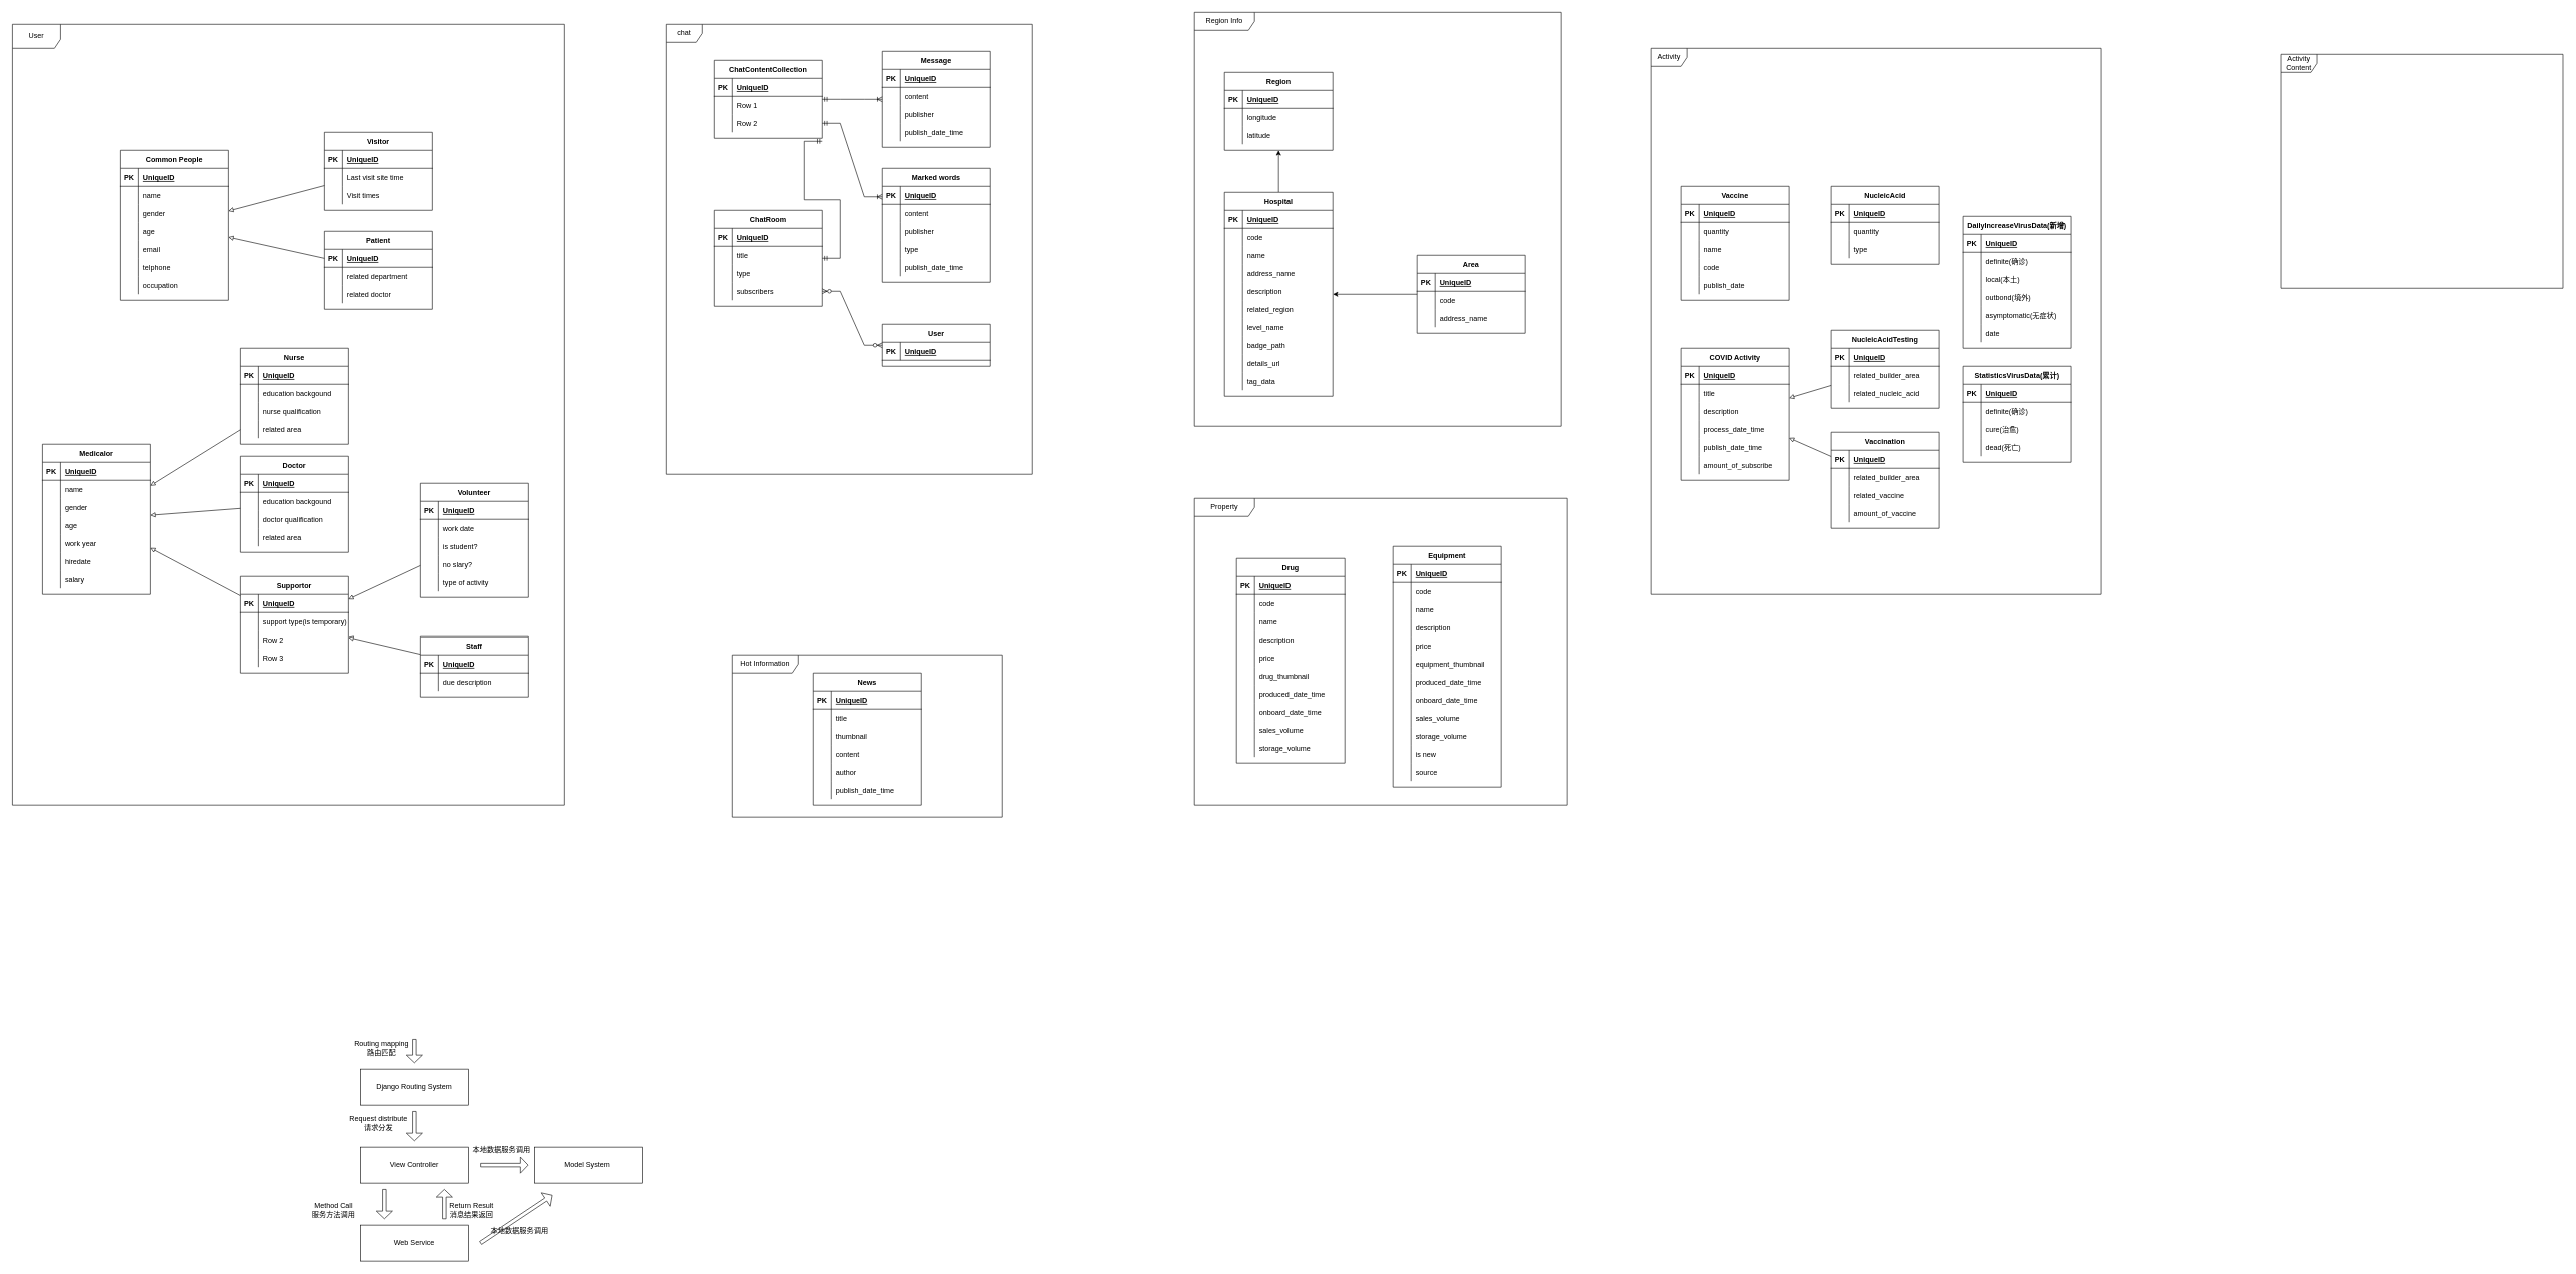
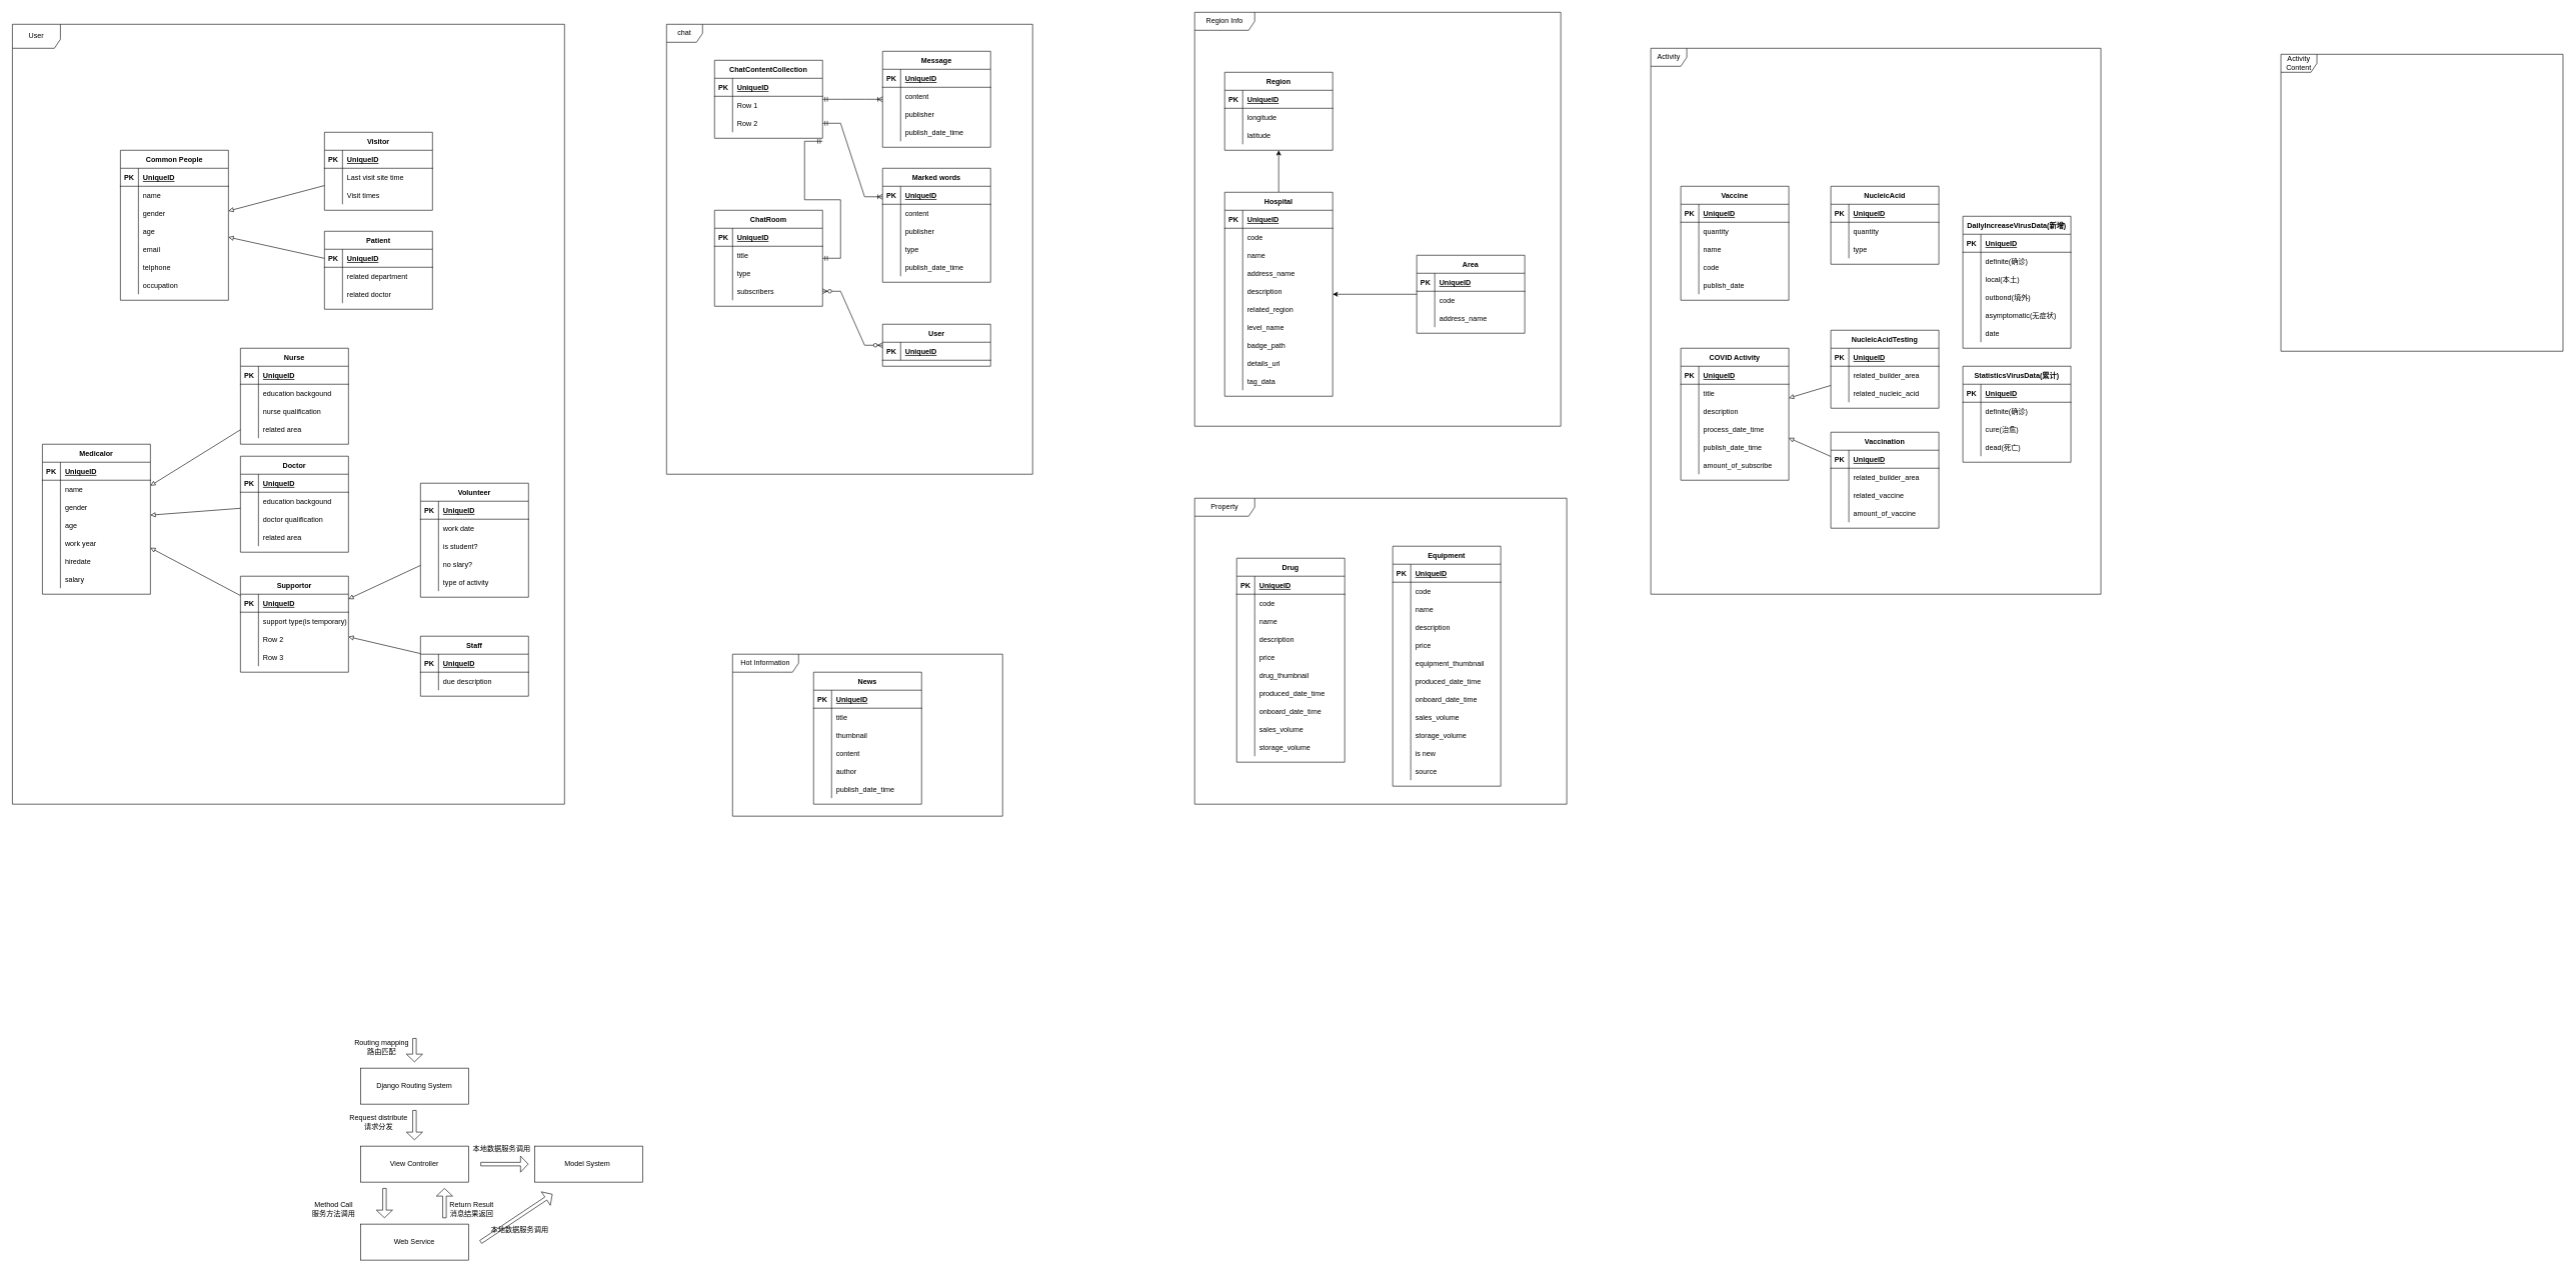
- <mxCell id="267" value="Activity Content" style="shape=umlFrame;whiteSpace=wrap;html=1;" parent="1" vertex="1"><mxGeometry x="3800" y="90" width="470" height="390" as="geometry" /></mxCell>
+ <mxCell id="267" value="Activity Content" style="shape=umlFrame;whiteSpace=wrap;html=1;" parent="1" vertex="1"><mxGeometry x="3800" y="90" width="470" height="495" as="geometry" /></mxCell>
